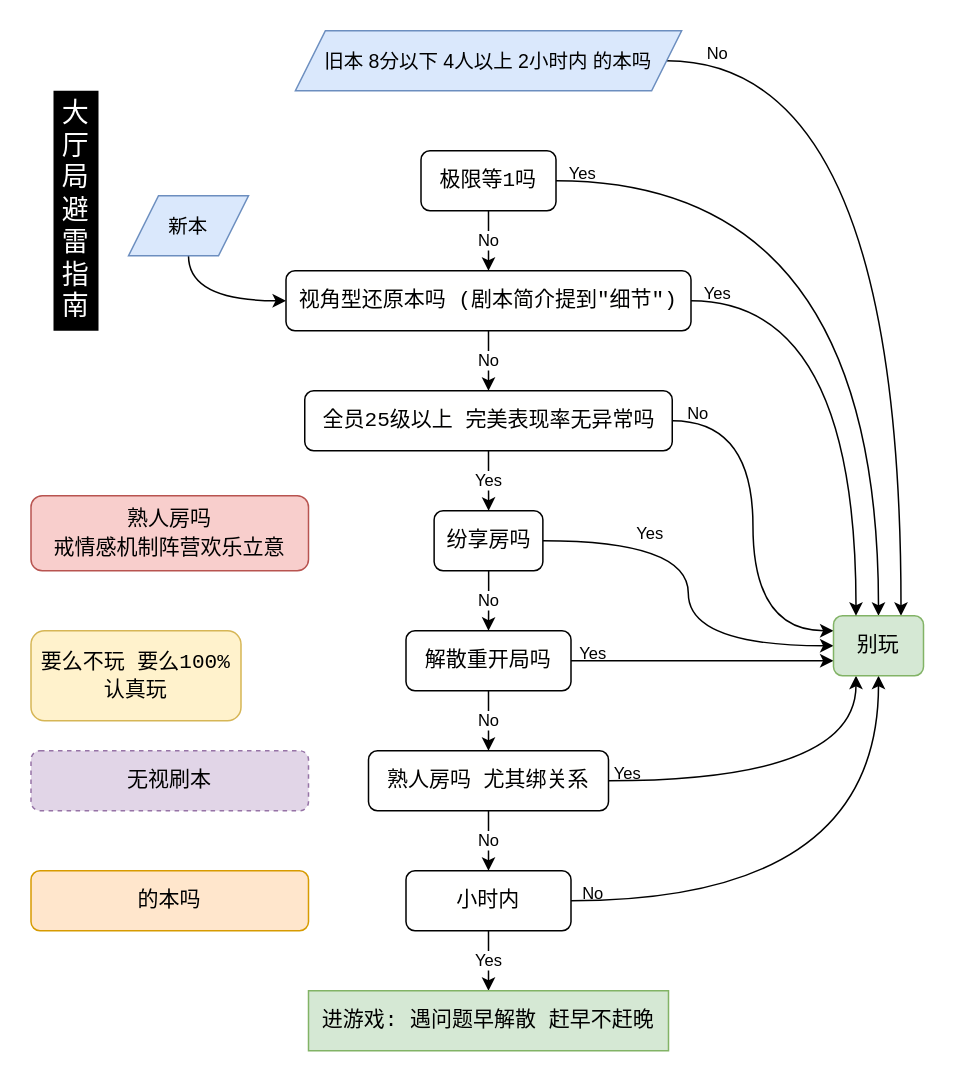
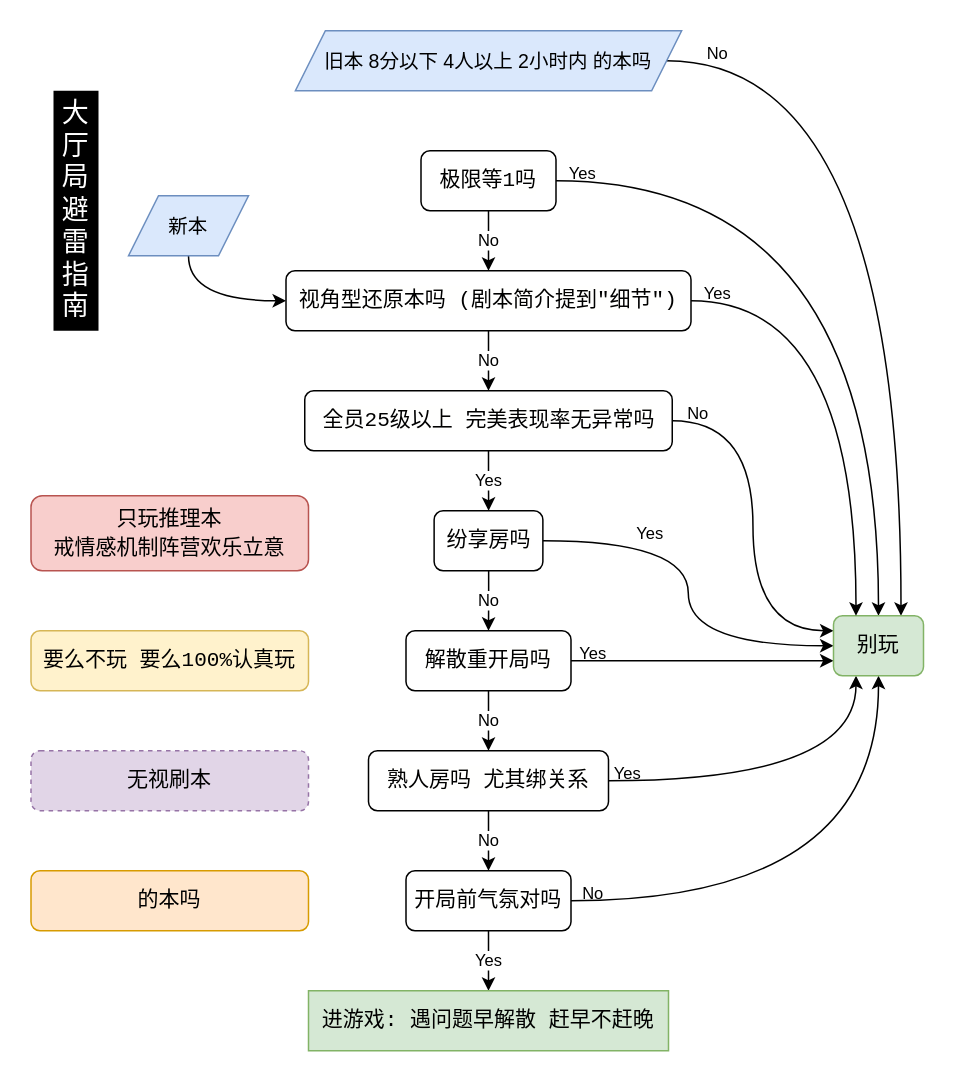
- <mxCell id="36" value="&lt;div style=&quot;line-height: 19px; font-size: 14px; font-family: Consolas, &amp;quot;Courier New&amp;quot;, monospace;&quot;&gt;&lt;font face=&quot;Consolas, Courier New, monospace&quot;&gt;熟人房吗&lt;/font&gt;&lt;br&gt;&lt;/div&gt;&lt;div style=&quot;line-height: 19px; font-size: 14px; font-family: Consolas, &amp;quot;Courier New&amp;quot;, monospace;&quot;&gt;&lt;font style=&quot;&quot; face=&quot;Consolas, Courier New, monospace&quot;&gt;戒情感机制阵营欢乐立意&lt;br&gt;&lt;/font&gt;&lt;/div&gt;" style="rounded=1;whiteSpace=wrap;html=1;fontSize=12;glass=0;strokeWidth=1;shadow=0;fillColor=#f8cecc;strokeColor=#b85450;labelBackgroundColor=none;labelBorderColor=none;" parent="1" vertex="1"><mxGeometry x="20" y="330" width="185" height="50" as="geometry" /></mxCell>
+ <mxCell id="36" value="&lt;div style=&quot;line-height: 19px; font-size: 14px; font-family: Consolas, &amp;quot;Courier New&amp;quot;, monospace;&quot;&gt;&lt;font face=&quot;Consolas, Courier New, monospace&quot;&gt;只玩推理本&lt;/font&gt;&lt;br&gt;&lt;/div&gt;&lt;div style=&quot;line-height: 19px; font-size: 14px; font-family: Consolas, &amp;quot;Courier New&amp;quot;, monospace;&quot;&gt;&lt;font style=&quot;&quot; face=&quot;Consolas, Courier New, monospace&quot;&gt;戒情感机制阵营欢乐立意&lt;br&gt;&lt;/font&gt;&lt;/div&gt;" style="rounded=1;whiteSpace=wrap;html=1;fontSize=12;glass=0;strokeWidth=1;shadow=0;fillColor=#f8cecc;strokeColor=#b85450;labelBackgroundColor=none;labelBorderColor=none;" parent="1" vertex="1"><mxGeometry x="20" y="330" width="185" height="50" as="geometry" /></mxCell>
- <mxCell id="33" value="&lt;div style=&quot;line-height: 19px; font-size: 14px; font-family: Consolas, &amp;quot;Courier New&amp;quot;, monospace;&quot;&gt;&lt;font face=&quot;Consolas, Courier New, monospace&quot;&gt;要么不玩 要么100%认真玩&lt;/font&gt;&lt;br&gt;&lt;/div&gt;" style="rounded=1;whiteSpace=wrap;html=1;fontSize=12;glass=0;strokeWidth=1;shadow=0;fillColor=#fff2cc;strokeColor=#d6b656;labelBackgroundColor=none;labelBorderColor=none;" parent="1" vertex="1"><mxGeometry x="20" y="420" width="140" height="60" as="geometry" /></mxCell>
+ <mxCell id="33" value="&lt;div style=&quot;line-height: 19px; font-size: 14px; font-family: Consolas, &amp;quot;Courier New&amp;quot;, monospace;&quot;&gt;&lt;font face=&quot;Consolas, Courier New, monospace&quot;&gt;要么不玩 要么100%认真玩&lt;/font&gt;&lt;br&gt;&lt;/div&gt;" style="rounded=1;whiteSpace=wrap;html=1;fontSize=12;glass=0;strokeWidth=1;shadow=0;fillColor=#fff2cc;strokeColor=#d6b656;labelBackgroundColor=none;labelBorderColor=none;" parent="1" vertex="1"><mxGeometry x="20" y="420" width="185" height="40" as="geometry" /></mxCell>
- <mxCell id="19" value="&lt;div style=&quot;background-color: rgb(255, 255, 254); font-family: Consolas, &amp;quot;Courier New&amp;quot;, monospace; font-size: 14px; line-height: 19px;&quot;&gt;小时内&lt;/div&gt;" style="rounded=1;whiteSpace=wrap;html=1;" parent="1" vertex="1"><mxGeometry x="270" y="580" width="110" height="40" as="geometry" /></mxCell>
+ <mxCell id="19" value="&lt;div style=&quot;background-color: rgb(255, 255, 254); font-family: Consolas, &amp;quot;Courier New&amp;quot;, monospace; font-size: 14px; line-height: 19px;&quot;&gt;开局前气氛对吗&lt;/div&gt;" style="rounded=1;whiteSpace=wrap;html=1;" parent="1" vertex="1"><mxGeometry x="270" y="580" width="110" height="40" as="geometry" /></mxCell>
